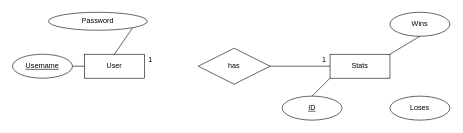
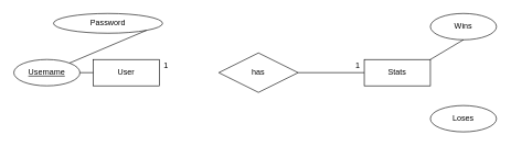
- <mxCell id="6" value="" style="endArrow=none;html=1;rounded=0;exitX=1;exitY=1;exitDx=0;exitDy=0;entryX=0.5;entryY=0;entryDx=0;entryDy=0;" parent="1" source="5" target="2" edge="1"><mxGeometry relative="1" as="geometry"><mxPoint x="280" y="220" as="sourcePoint" /><mxPoint x="440" y="220" as="targetPoint" /></mxGeometry></mxCell>
+ <mxCell id="6" value="" style="endArrow=none;html=1;rounded=0;exitX=1;exitY=1;exitDx=0;exitDy=0;" parent="1" source="5" target="3" edge="1"><mxGeometry relative="1" as="geometry"><mxPoint x="280" y="220" as="sourcePoint" /><mxPoint x="440" y="220" as="targetPoint" /></mxGeometry></mxCell>
- <mxCell id="11" value="" style="endArrow=none;html=1;rounded=0;exitX=0.5;exitY=0;exitDx=0;exitDy=0;entryX=0;entryY=1;entryDx=0;entryDy=0;" parent="1" source="10" target="7" edge="1"><mxGeometry relative="1" as="geometry"><mxPoint x="370" y="220" as="sourcePoint" /><mxPoint x="530" y="220" as="targetPoint" /></mxGeometry></mxCell>
- <mxCell id="10" value="ID" style="ellipse;whiteSpace=wrap;html=1;align=center;fontStyle=4;" parent="1" vertex="1"><mxGeometry x="470" y="160" width="100" height="40" as="geometry" /></mxCell>
